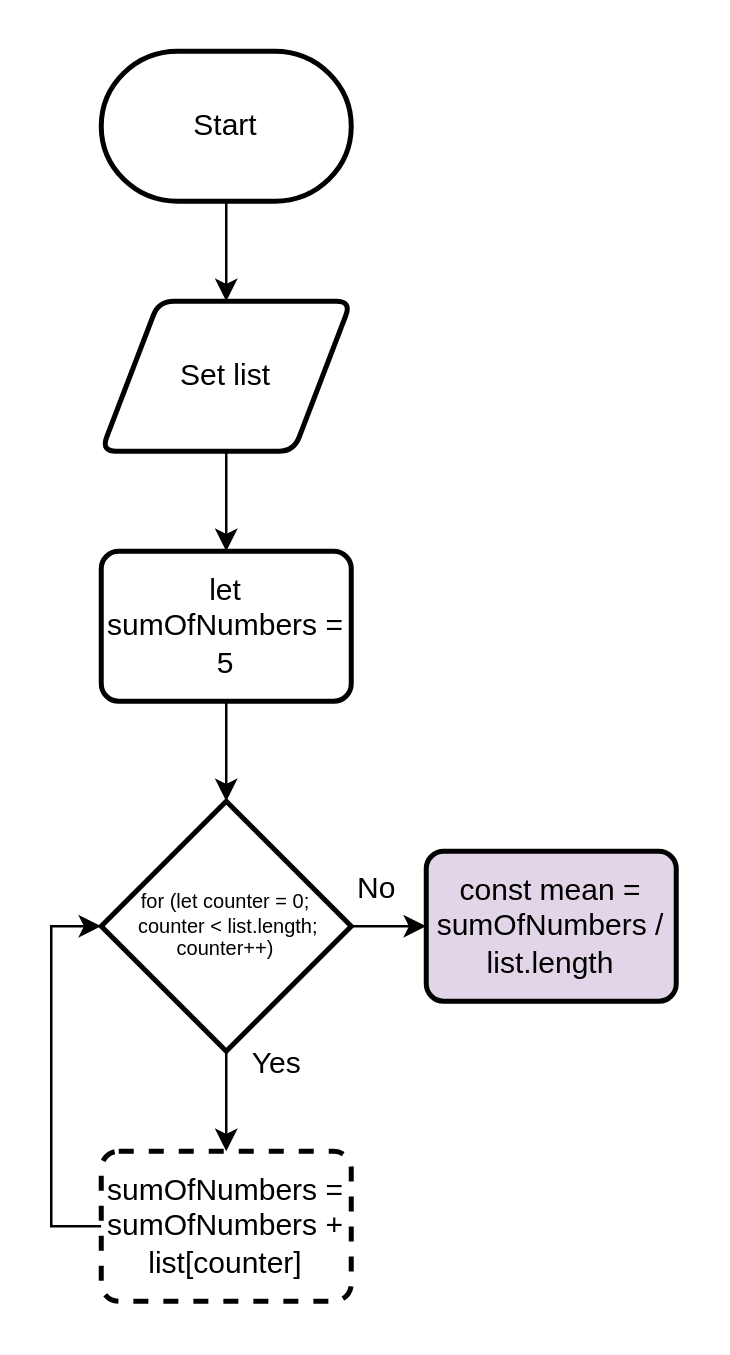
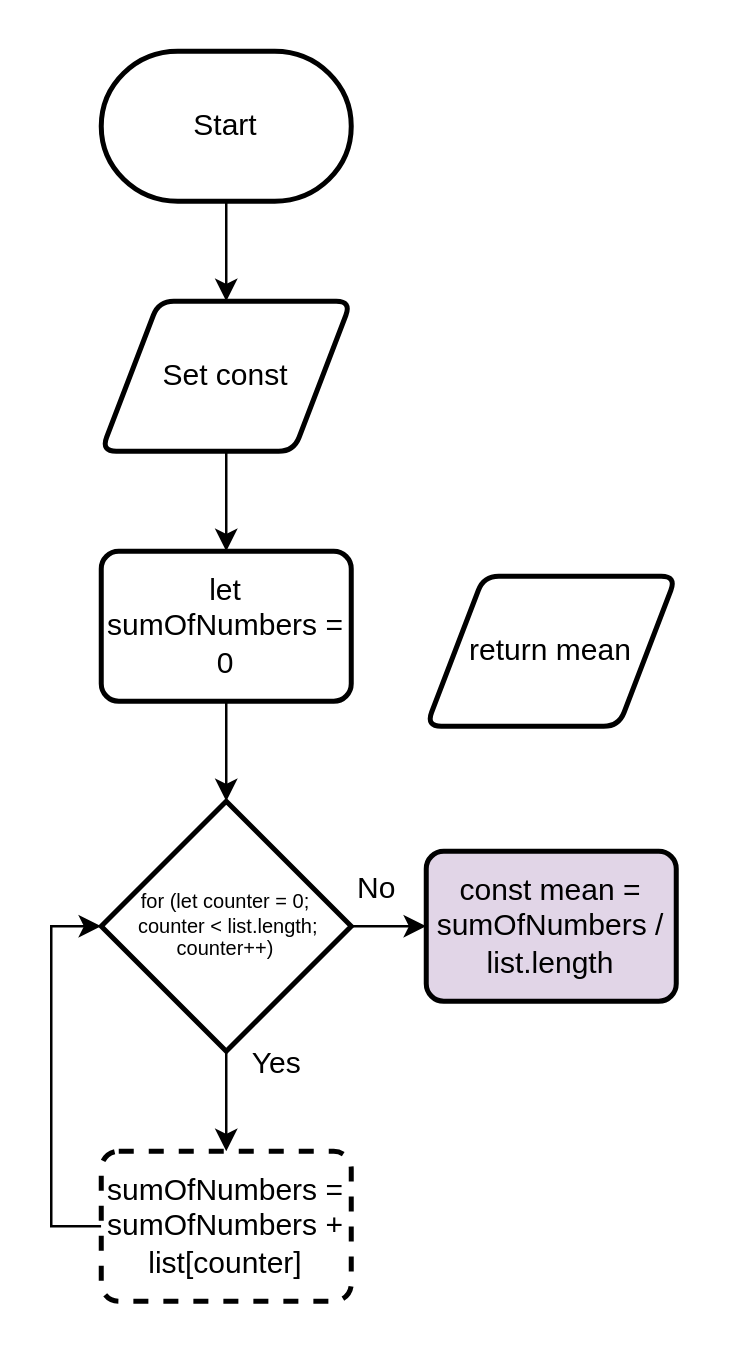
- <mxCell id="5" value="Set list" style="shape=parallelogram;html=1;strokeWidth=2;perimeter=parallelogramPerimeter;whiteSpace=wrap;rounded=1;arcSize=12;size=0.23;" parent="1" vertex="1"><mxGeometry x="40" y="120" width="100" height="60" as="geometry" /></mxCell>
+ <mxCell id="5" value="Set const" style="shape=parallelogram;html=1;strokeWidth=2;perimeter=parallelogramPerimeter;whiteSpace=wrap;rounded=1;arcSize=12;size=0.23;" parent="1" vertex="1"><mxGeometry x="40" y="120" width="100" height="60" as="geometry" /></mxCell>
- <mxCell id="7" value="let sumOfNumbers = 5" style="rounded=1;whiteSpace=wrap;html=1;absoluteArcSize=1;arcSize=14;strokeWidth=2;" parent="1" vertex="1"><mxGeometry x="40" y="220" width="100" height="60" as="geometry" /></mxCell>
+ <mxCell id="7" value="let sumOfNumbers = 0" style="rounded=1;whiteSpace=wrap;html=1;absoluteArcSize=1;arcSize=14;strokeWidth=2;" parent="1" vertex="1"><mxGeometry x="40" y="220" width="100" height="60" as="geometry" /></mxCell>
+ <mxCell id="3" value="return mean" style="shape=parallelogram;html=1;strokeWidth=2;perimeter=parallelogramPerimeter;whiteSpace=wrap;rounded=1;arcSize=12;size=0.23;" parent="1" vertex="1"><mxGeometry x="170" y="230" width="100" height="60" as="geometry" /></mxCell>
